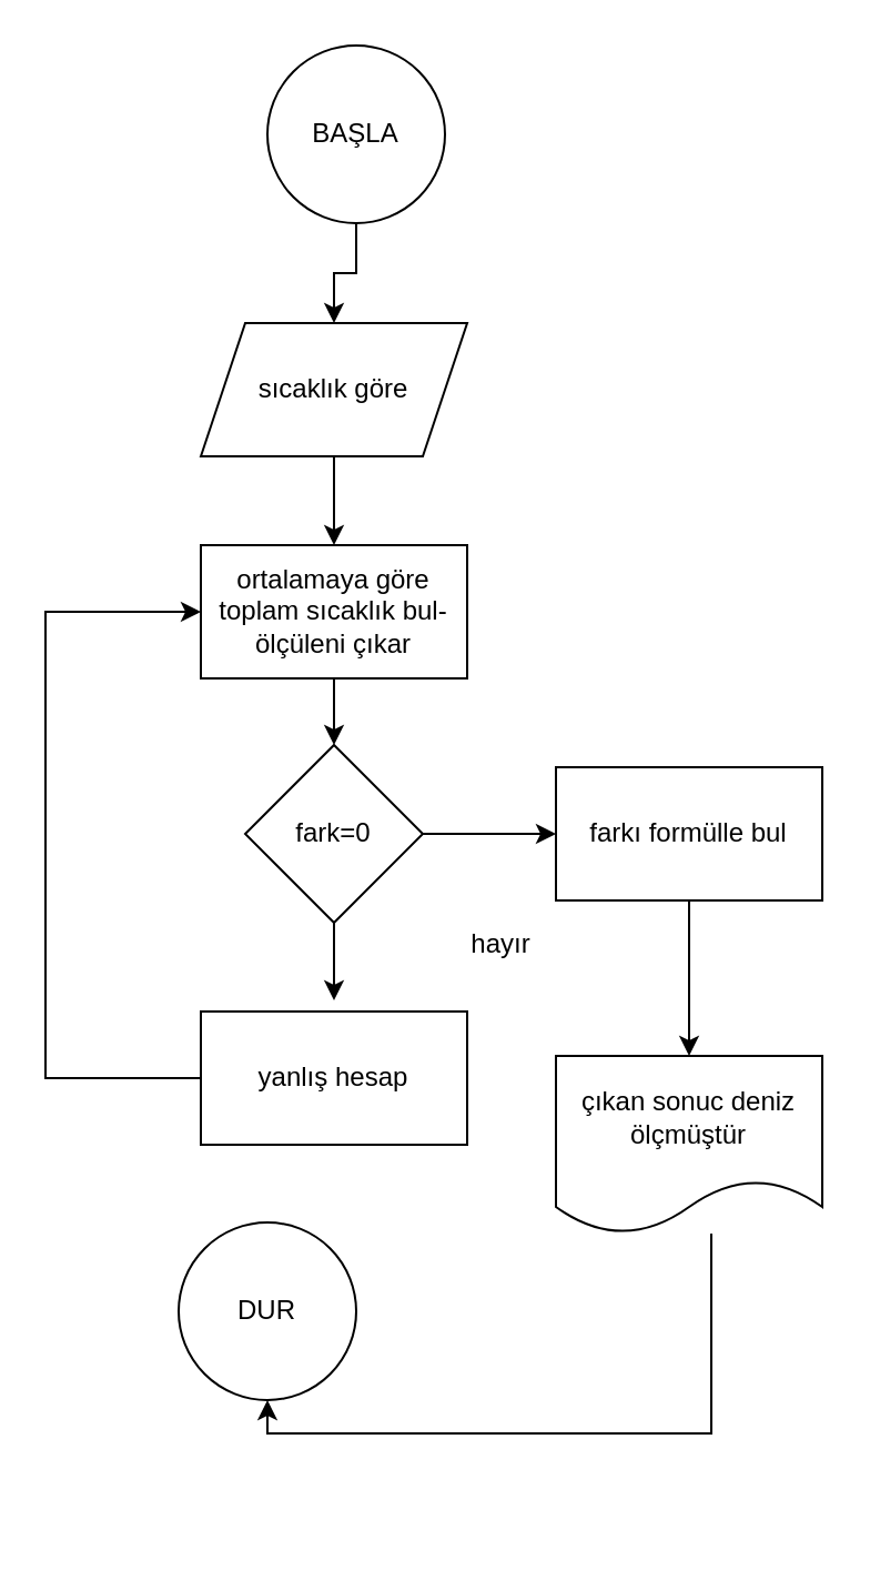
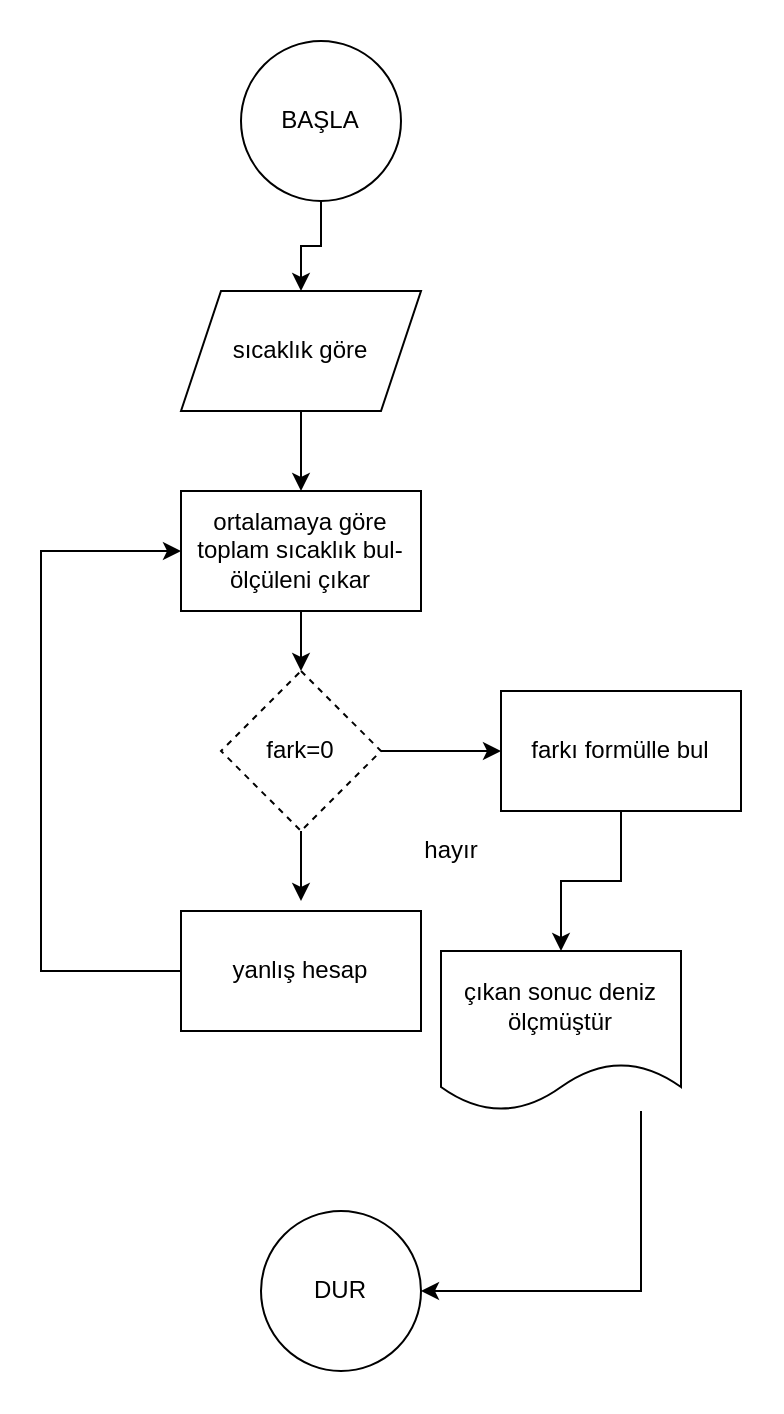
- <mxCell id="10" value="fark=0" style="rhombus;whiteSpace=wrap;html=1;" vertex="1" parent="1"><mxGeometry x="110" y="335" width="80" height="80" as="geometry" /></mxCell>
+ <mxCell id="10" value="fark=0" style="rhombus;whiteSpace=wrap;html=1;dashed=1;" vertex="1" parent="1"><mxGeometry x="110" y="335" width="80" height="80" as="geometry" /></mxCell>
- <mxCell id="18" value="çıkan sonuc deniz ölçmüştür" style="shape=document;whiteSpace=wrap;html=1;boundedLbl=1;" vertex="1" parent="1"><mxGeometry x="250" y="475" width="120" height="80" as="geometry" /></mxCell>
+ <mxCell id="18" value="çıkan sonuc deniz ölçmüştür" style="shape=document;whiteSpace=wrap;html=1;boundedLbl=1;" vertex="1" parent="1"><mxGeometry x="220" y="475" width="120" height="80" as="geometry" /></mxCell>
- <mxCell id="14" value="DUR" style="ellipse;whiteSpace=wrap;html=1;aspect=fixed;" vertex="1" parent="1"><mxGeometry x="80" y="550" width="80" height="80" as="geometry" /></mxCell>
+ <mxCell id="14" value="DUR" style="ellipse;whiteSpace=wrap;html=1;aspect=fixed;" vertex="1" parent="1"><mxGeometry x="130" y="605" width="80" height="80" as="geometry" /></mxCell>
